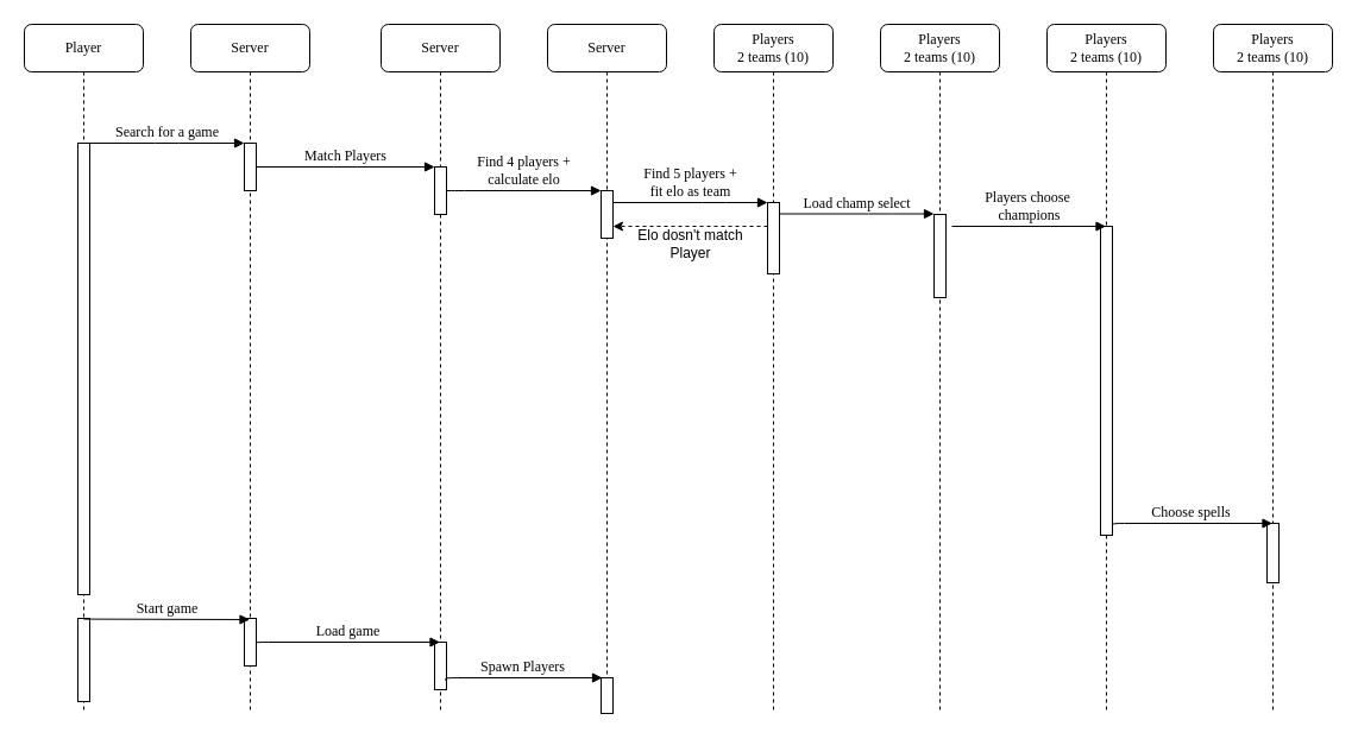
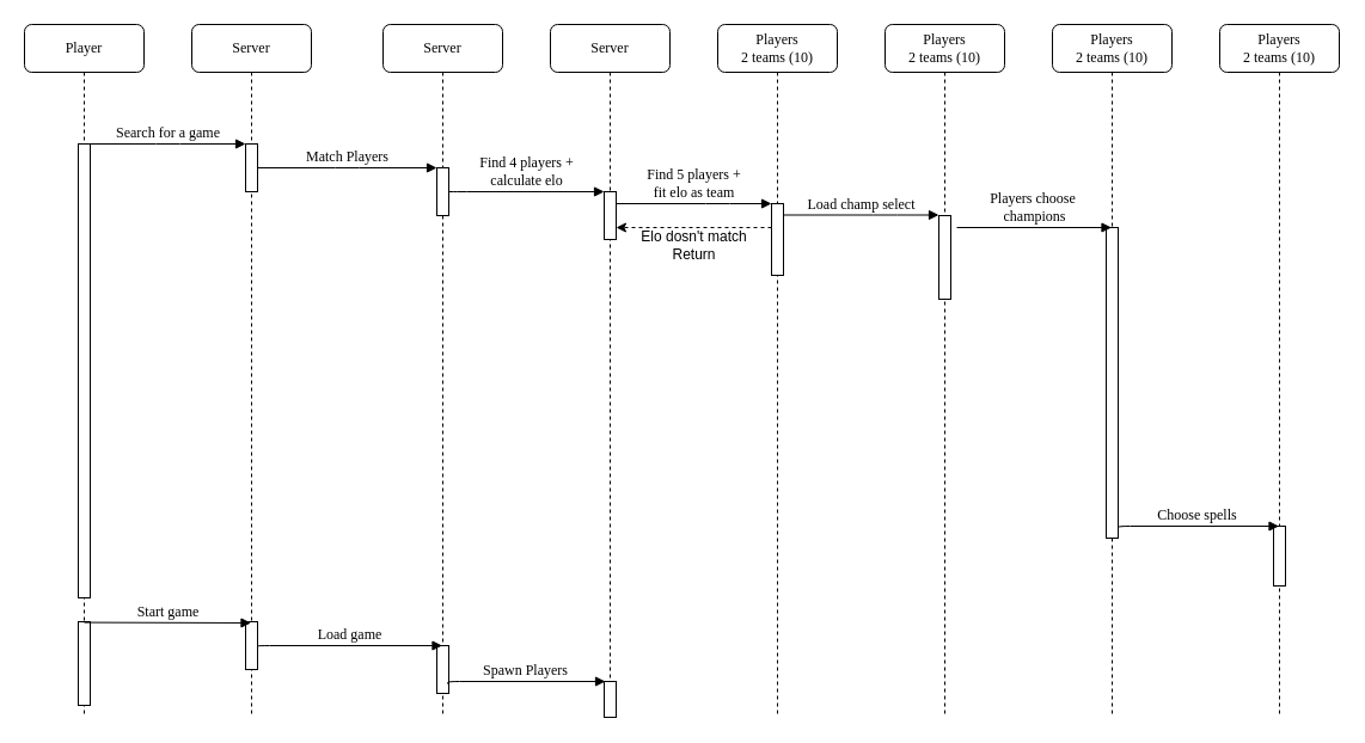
- <mxCell id="25" value="Elo dosn't match&lt;br&gt;Player" style="text;html=1;align=center;verticalAlign=middle;resizable=0;points=[];autosize=1;" vertex="1" parent="1"><mxGeometry x="530" y="190" width="100" height="30" as="geometry" /></mxCell>
+ <mxCell id="25" value="Elo dosn't match&lt;br&gt;Return" style="text;html=1;align=center;verticalAlign=middle;resizable=0;points=[];autosize=1;" vertex="1" parent="1"><mxGeometry x="530" y="190" width="100" height="30" as="geometry" /></mxCell>
